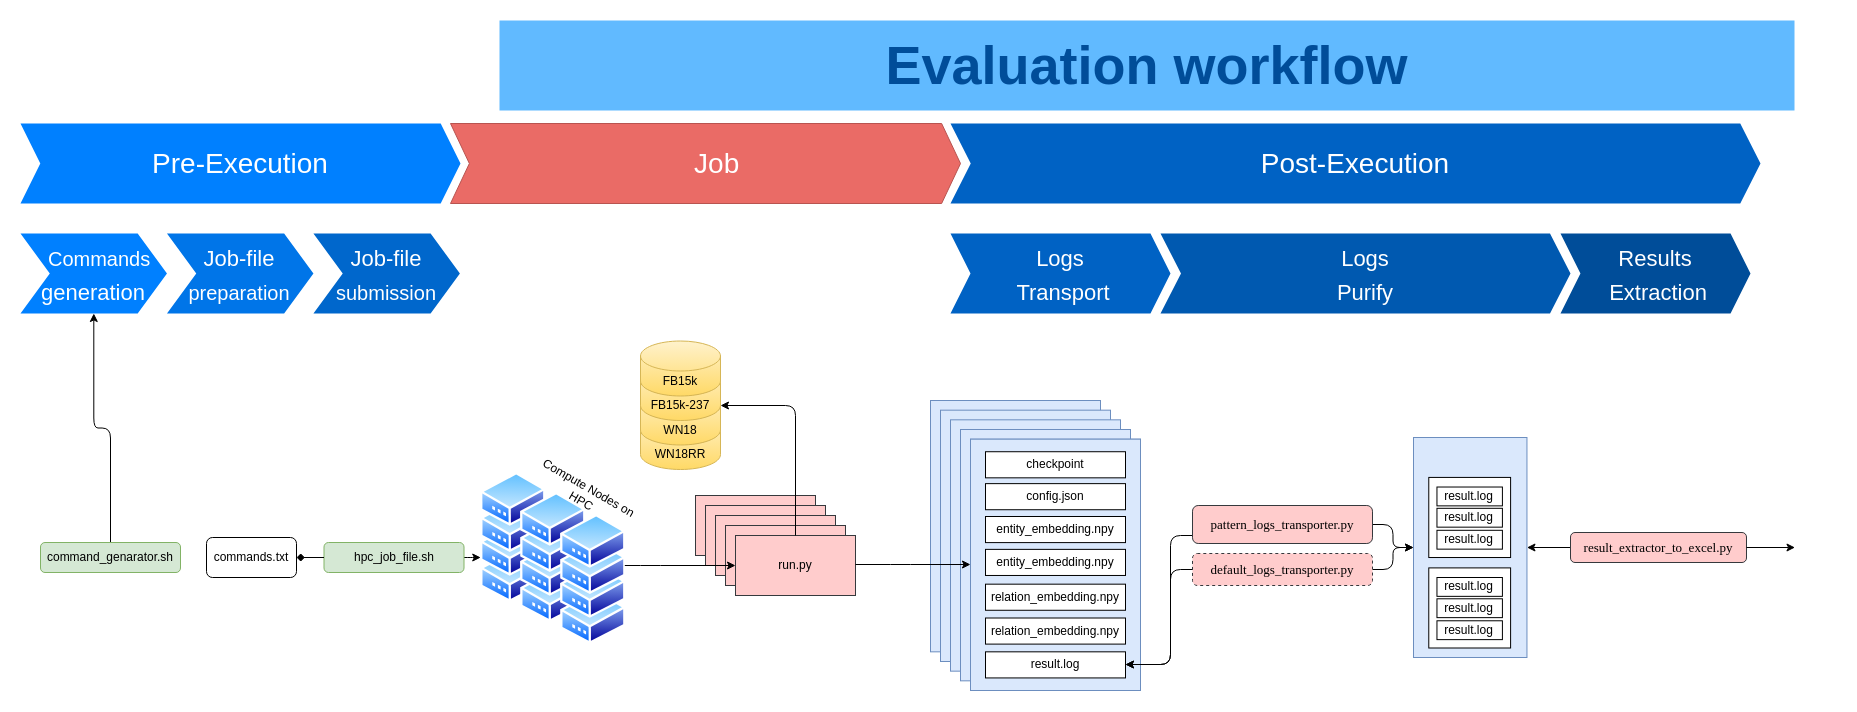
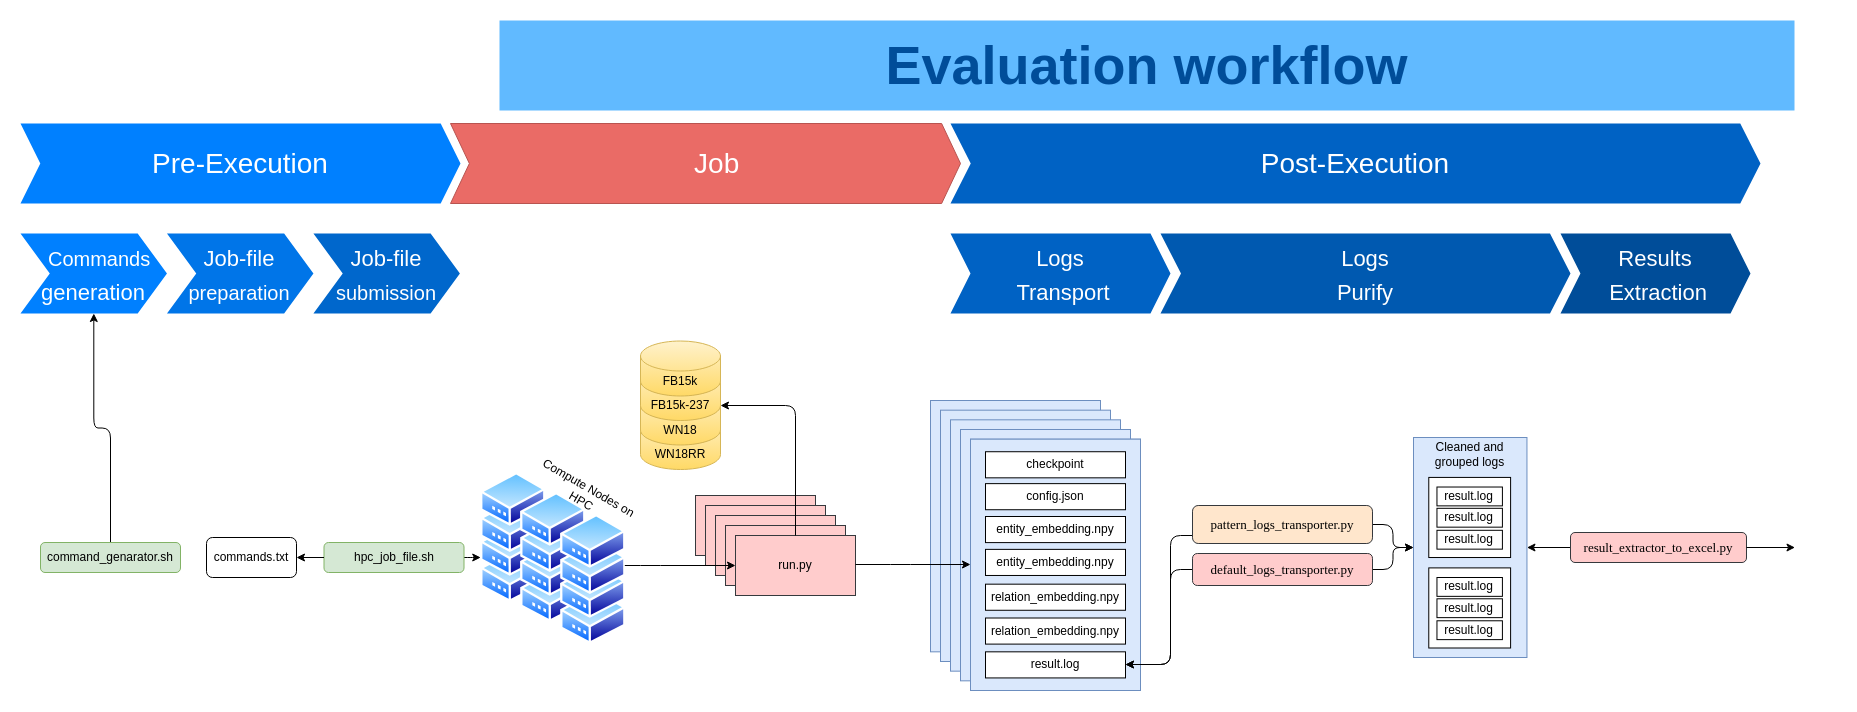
+ <mxCell id="97" value="Cleaned and grouped logs" style="text;html=1;strokeColor=none;fillColor=none;align=center;verticalAlign=middle;whiteSpace=wrap;rounded=0;" vertex="1" parent="83"><mxGeometry x="18.37" y="7" width="76.73" height="20" as="geometry" /></mxCell>
- <mxCell id="79" value="&lt;pre style=&quot;font-family: &amp;#34;.applesystemuifont&amp;#34; ; font-size: 9.8pt&quot;&gt;pattern_logs_transporter.py&lt;/pre&gt;" style="rounded=1;whiteSpace=wrap;html=1;fillColor=#ffcccc;strokeColor=#36393d;" vertex="1" parent="1"><mxGeometry x="1192" y="505" width="180" height="38" as="geometry" /></mxCell>
+ <mxCell id="79" value="&lt;pre style=&quot;font-family: &amp;#34;.applesystemuifont&amp;#34; ; font-size: 9.8pt&quot;&gt;pattern_logs_transporter.py&lt;/pre&gt;" style="rounded=1;whiteSpace=wrap;html=1;fillColor=#ffe6cc;strokeColor=#36393d;" vertex="1" parent="1"><mxGeometry x="1192" y="505" width="180" height="38" as="geometry" /></mxCell>
- <mxCell id="76" value="" style="edgeStyle=orthogonalEdgeStyle;rounded=0;orthogonalLoop=1;jettySize=auto;html=1;endArrow=diamond;" edge="1" parent="1" source="75" target="73"><mxGeometry x="158.5" y="347" as="geometry" /></mxCell>
+ <mxCell id="76" value="" style="edgeStyle=orthogonalEdgeStyle;rounded=0;orthogonalLoop=1;jettySize=auto;html=1;" edge="1" parent="1" source="75" target="73"><mxGeometry x="158.5" y="347" as="geometry" /></mxCell>
- <mxCell id="82" value="&lt;pre style=&quot;font-family: &amp;#34;.applesystemuifont&amp;#34; ; font-size: 9.8pt&quot;&gt;default_logs_transporter.py&lt;/pre&gt;" style="rounded=1;whiteSpace=wrap;html=1;fillColor=#ffcccc;strokeColor=#36393d;dashed=1;" vertex="1" parent="1"><mxGeometry x="1192" y="553" width="180" height="32" as="geometry" /></mxCell>
+ <mxCell id="82" value="&lt;pre style=&quot;font-family: &amp;#34;.applesystemuifont&amp;#34; ; font-size: 9.8pt&quot;&gt;default_logs_transporter.py&lt;/pre&gt;" style="rounded=1;whiteSpace=wrap;html=1;fillColor=#ffcccc;strokeColor=#36393d;" vertex="1" parent="1"><mxGeometry x="1192" y="553" width="180" height="32" as="geometry" /></mxCell>
